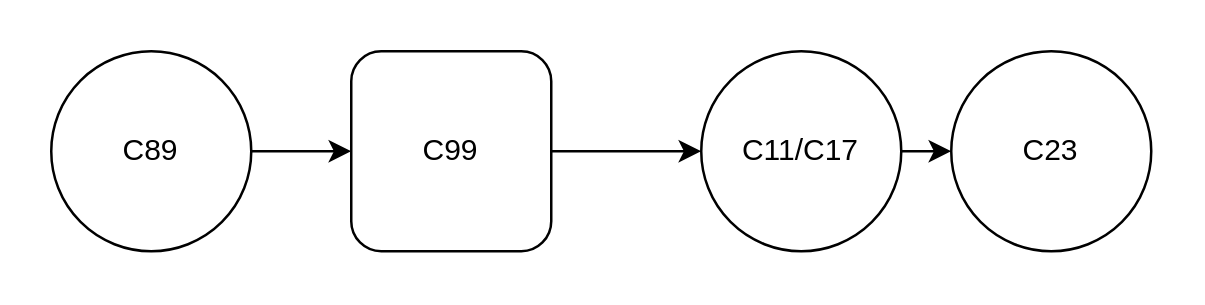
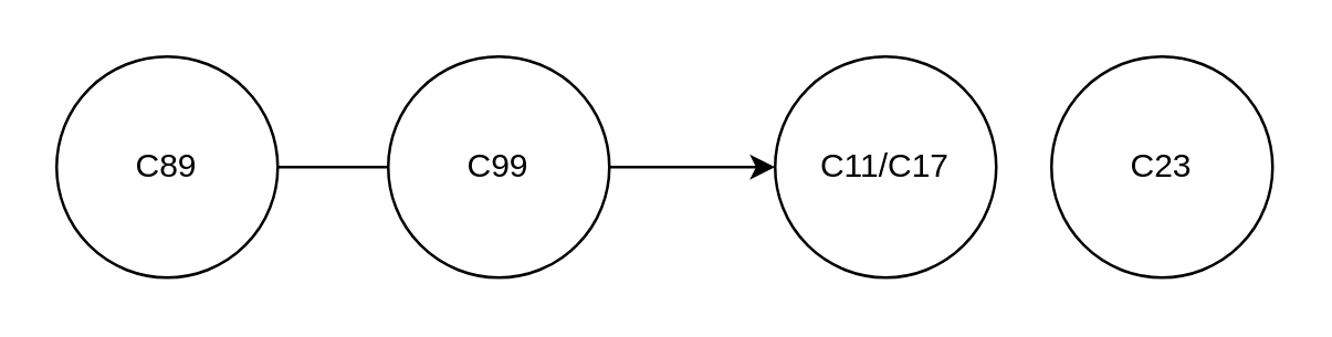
- <mxCell id="3" style="edgeStyle=orthogonalEdgeStyle;rounded=0;orthogonalLoop=1;jettySize=auto;html=1;entryX=0;entryY=0.5;entryDx=0;entryDy=0;" edge="1" parent="1" source="4" target="5"><mxGeometry relative="1" as="geometry" /></mxCell>
+ <mxCell id="3" style="edgeStyle=orthogonalEdgeStyle;rounded=0;orthogonalLoop=1;jettySize=auto;html=1;entryX=0;entryY=0.5;entryDx=0;entryDy=0;endArrow=none;" edge="1" parent="1" source="4" target="5"><mxGeometry relative="1" as="geometry" /></mxCell>
- <mxCell id="5" value="C99" style="whiteSpace=wrap;html=1;aspect=fixed;rounded=1;" parent="1" vertex="1"><mxGeometry x="140" y="20" width="80" height="80" as="geometry" /></mxCell>
+ <mxCell id="5" value="C99" style="ellipse;whiteSpace=wrap;html=1;aspect=fixed;" parent="1" vertex="1"><mxGeometry x="140" y="20" width="80" height="80" as="geometry" /></mxCell>
- <mxCell id="6" style="edgeStyle=orthogonalEdgeStyle;curved=1;rounded=0;orthogonalLoop=1;jettySize=auto;html=1;exitX=1;exitY=0.5;exitDx=0;exitDy=0;" parent="1" source="7" target="8" edge="1"><mxGeometry relative="1" as="geometry" /></mxCell>
